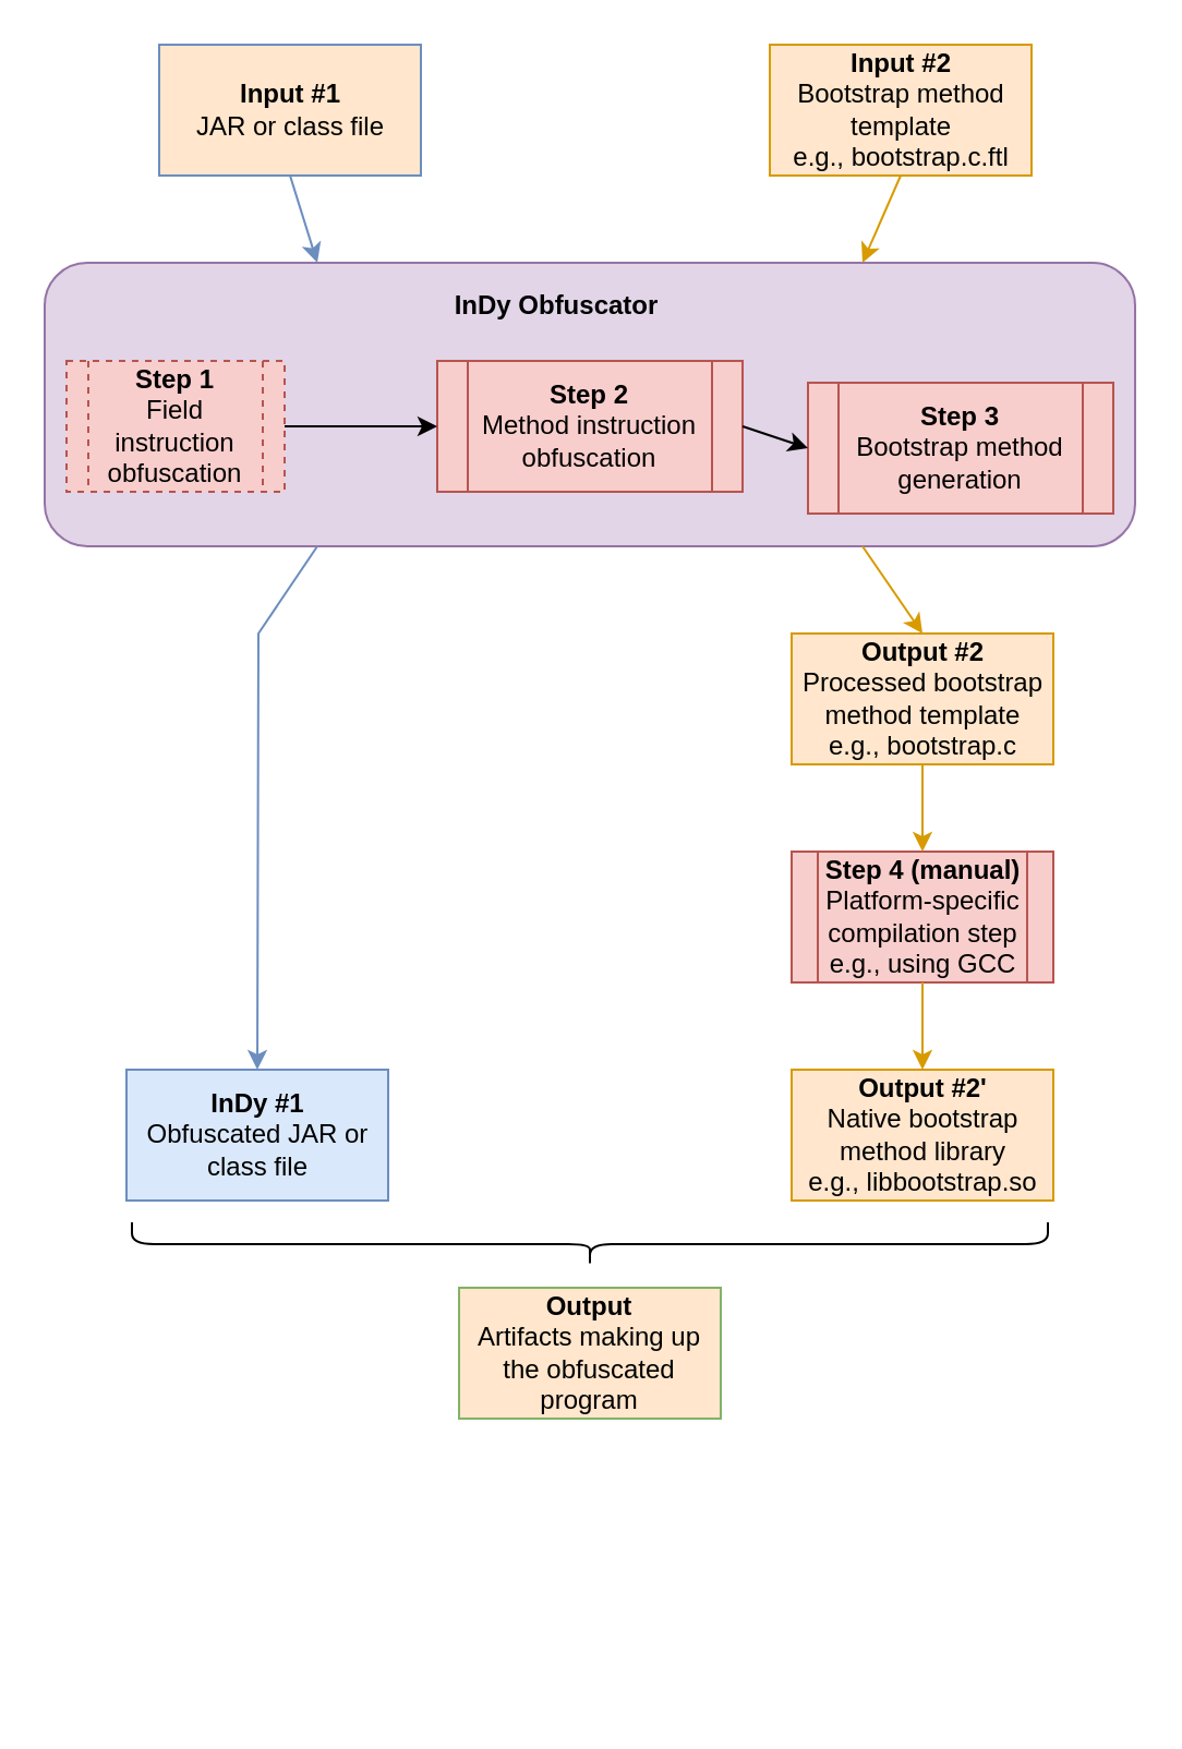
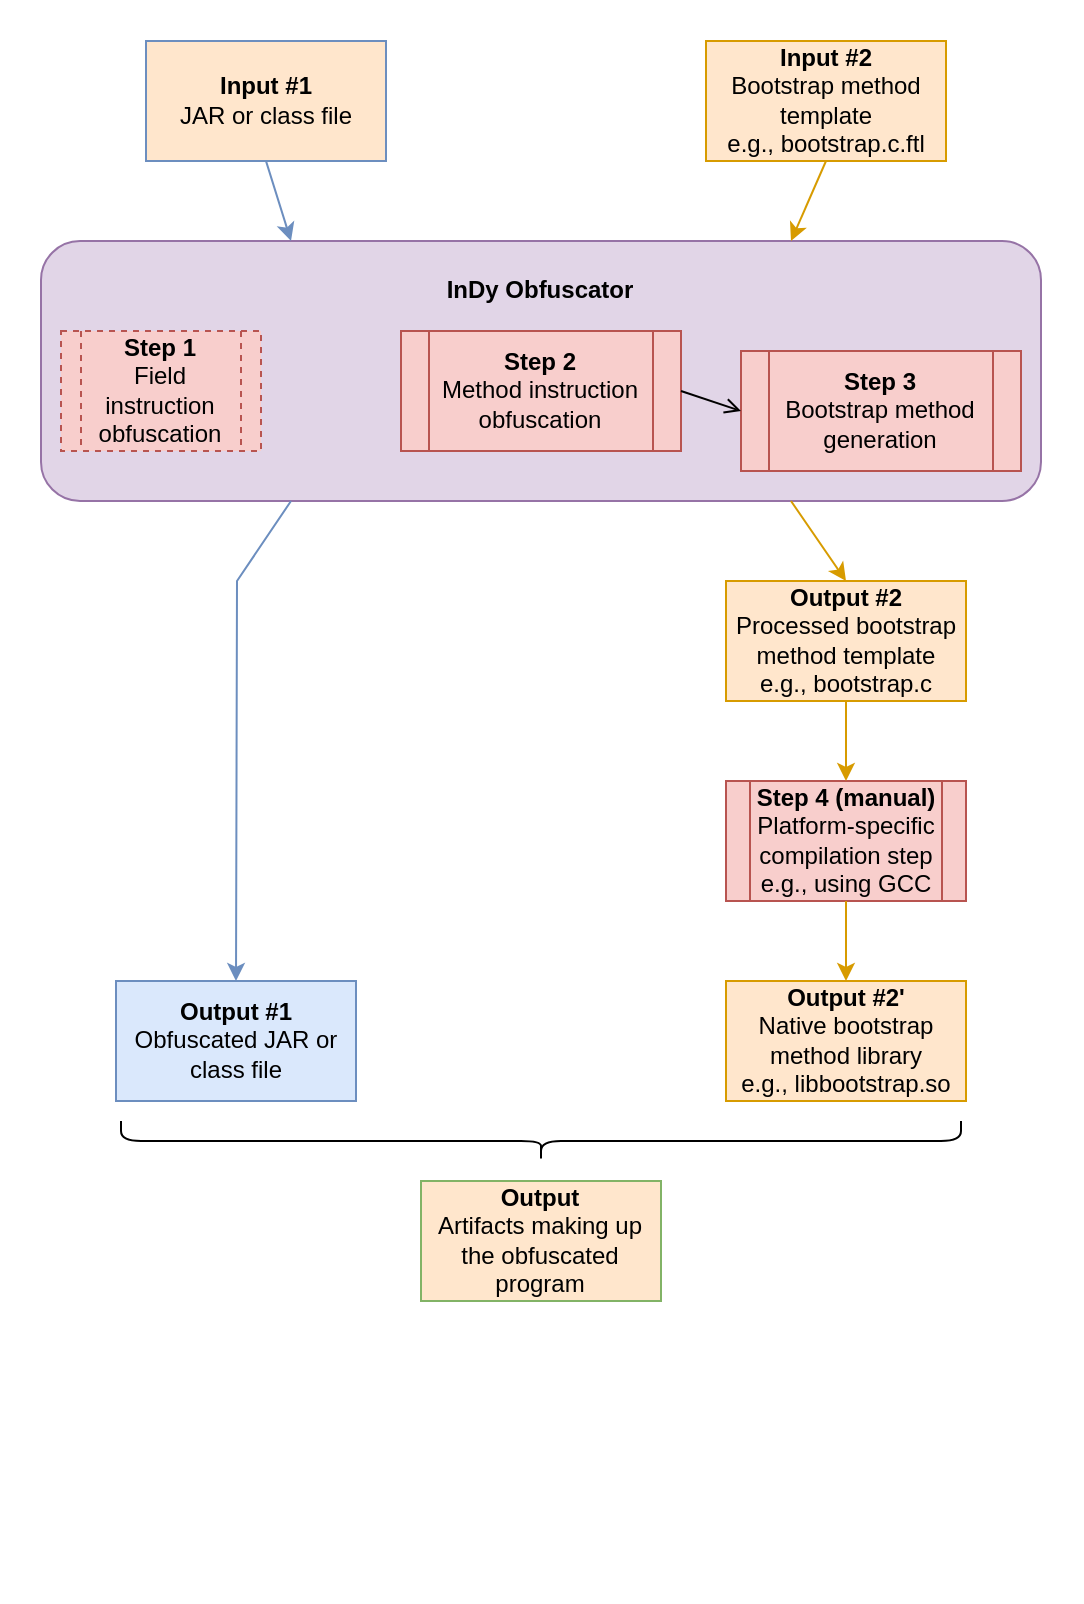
- <mxCell id="16" value="&lt;b&gt;InDy Obfuscator&lt;/b&gt;" style="text;html=1;strokeColor=none;fillColor=none;align=center;verticalAlign=middle;whiteSpace=wrap;rounded=0;fontStyle=1" parent="1" vertex="1"><mxGeometry x="195" y="125" width="120" height="30" as="geometry" /></mxCell>
+ <mxCell id="16" value="&lt;b&gt;InDy Obfuscator&lt;/b&gt;" style="text;html=1;strokeColor=none;fillColor=none;align=center;verticalAlign=middle;whiteSpace=wrap;rounded=0;fontStyle=1" parent="1" vertex="1"><mxGeometry x="210" y="130" width="120" height="30" as="geometry" /></mxCell>
- <mxCell id="17" value="" style="endArrow=classic;html=1;rounded=0;exitX=1;exitY=0.5;exitDx=0;exitDy=0;entryX=0;entryY=0.5;entryDx=0;entryDy=0;" parent="1" source="13" target="14" edge="1"><mxGeometry width="50" height="50" relative="1" as="geometry"><mxPoint x="20" y="360" as="sourcePoint" /><mxPoint x="70" y="310" as="targetPoint" /></mxGeometry></mxCell>
- <mxCell id="18" value="" style="endArrow=classic;html=1;rounded=0;exitX=1;exitY=0.5;exitDx=0;exitDy=0;entryX=0;entryY=0.5;entryDx=0;entryDy=0;" parent="1" source="14" target="15" edge="1"><mxGeometry width="50" height="50" relative="1" as="geometry"><mxPoint x="250" y="360" as="sourcePoint" /><mxPoint x="300" y="310" as="targetPoint" /></mxGeometry></mxCell>
+ <mxCell id="18" value="" style="endArrow=open;html=1;rounded=0;exitX=1;exitY=0.5;exitDx=0;exitDy=0;entryX=0;entryY=0.5;entryDx=0;entryDy=0;" parent="1" source="14" target="15" edge="1"><mxGeometry width="50" height="50" relative="1" as="geometry"><mxPoint x="250" y="360" as="sourcePoint" /><mxPoint x="300" y="310" as="targetPoint" /></mxGeometry></mxCell>
- <mxCell id="5" value="&lt;div&gt;&lt;b&gt;InDy #1&lt;/b&gt;&lt;/div&gt;&lt;div&gt;Obfuscated JAR or class file&lt;/div&gt;" style="rounded=0;whiteSpace=wrap;html=1;fillColor=#dae8fc;strokeColor=#6c8ebf;" parent="1" vertex="1"><mxGeometry x="57.5" y="490" width="120" height="60" as="geometry" /></mxCell>
+ <mxCell id="5" value="&lt;div&gt;&lt;b&gt;Output #1&lt;/b&gt;&lt;/div&gt;&lt;div&gt;Obfuscated JAR or class file&lt;/div&gt;" style="rounded=0;whiteSpace=wrap;html=1;fillColor=#dae8fc;strokeColor=#6c8ebf;" parent="1" vertex="1"><mxGeometry x="57.5" y="490" width="120" height="60" as="geometry" /></mxCell>
